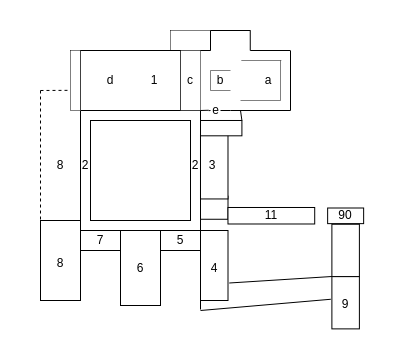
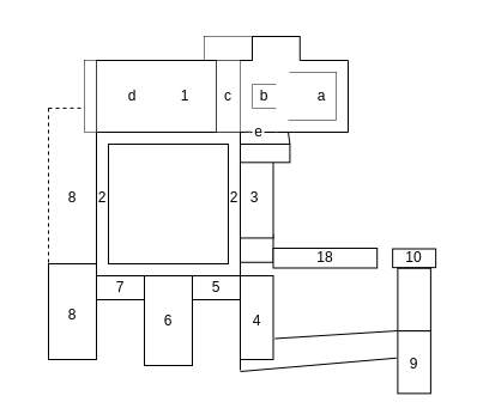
- <mxCell id="38" value="11" style="text;html=1;align=center;verticalAlign=middle;whiteSpace=wrap;rounded=0;" vertex="1" parent="1"><mxGeometry x="240.84" y="200.32" width="60" height="30" as="geometry" /></mxCell>
+ <mxCell id="38" value="18" style="text;html=1;align=center;verticalAlign=middle;whiteSpace=wrap;rounded=0;" vertex="1" parent="1"><mxGeometry x="240.84" y="200.32" width="60" height="30" as="geometry" /></mxCell>
- <mxCell id="39" value="90" style="text;html=1;align=center;verticalAlign=middle;whiteSpace=wrap;rounded=0;" vertex="1" parent="1"><mxGeometry x="315.14" y="200" width="60" height="30" as="geometry" /></mxCell>
+ <mxCell id="39" value="10" style="text;html=1;align=center;verticalAlign=middle;whiteSpace=wrap;rounded=0;" vertex="1" parent="1"><mxGeometry x="315.14" y="200" width="60" height="30" as="geometry" /></mxCell>
